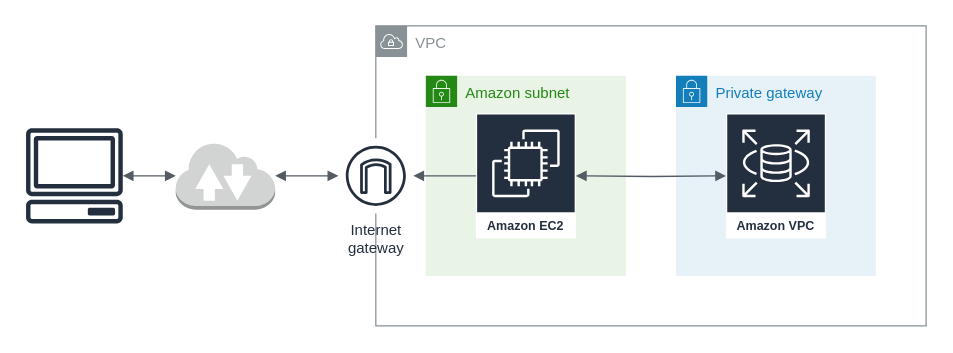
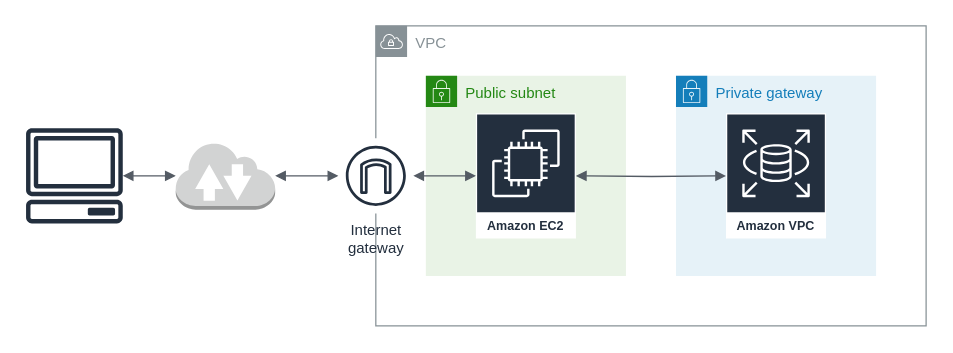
- <mxCell id="4" value="Amazon subnet" style="points=[[0,0],[0.25,0],[0.5,0],[0.75,0],[1,0],[1,0.25],[1,0.5],[1,0.75],[1,1],[0.75,1],[0.5,1],[0.25,1],[0,1],[0,0.75],[0,0.5],[0,0.25]];outlineConnect=0;gradientColor=none;html=1;whiteSpace=wrap;fontSize=12;fontStyle=0;shape=mxgraph.aws4.group;grIcon=mxgraph.aws4.group_security_group;grStroke=0;strokeColor=#248814;fillColor=#E9F3E6;verticalAlign=top;align=left;spacingLeft=30;fontColor=#248814;dashed=0;" vertex="1" parent="1"><mxGeometry x="340" y="60" width="160" height="160" as="geometry" /></mxCell>
+ <mxCell id="4" value="Public subnet" style="points=[[0,0],[0.25,0],[0.5,0],[0.75,0],[1,0],[1,0.25],[1,0.5],[1,0.75],[1,1],[0.75,1],[0.5,1],[0.25,1],[0,1],[0,0.75],[0,0.5],[0,0.25]];outlineConnect=0;gradientColor=none;html=1;whiteSpace=wrap;fontSize=12;fontStyle=0;shape=mxgraph.aws4.group;grIcon=mxgraph.aws4.group_security_group;grStroke=0;strokeColor=#248814;fillColor=#E9F3E6;verticalAlign=top;align=left;spacingLeft=30;fontColor=#248814;dashed=0;" vertex="1" parent="1"><mxGeometry x="340" y="60" width="160" height="160" as="geometry" /></mxCell>
- <mxCell id="12" value="" style="edgeStyle=orthogonalEdgeStyle;html=1;endArrow=none;elbow=vertical;startArrow=block;startFill=1;endFill=1;strokeColor=#545B64;rounded=0;" edge="1" parent="1" source="9" target="5"><mxGeometry width="100" relative="1" as="geometry"><mxPoint x="310" y="130" as="sourcePoint" /><mxPoint x="410" y="130" as="targetPoint" /></mxGeometry></mxCell>
+ <mxCell id="12" value="" style="edgeStyle=orthogonalEdgeStyle;html=1;endArrow=block;elbow=vertical;startArrow=block;startFill=1;endFill=1;strokeColor=#545B64;rounded=0;" edge="1" parent="1" source="9" target="5"><mxGeometry width="100" relative="1" as="geometry"><mxPoint x="310" y="130" as="sourcePoint" /><mxPoint x="410" y="130" as="targetPoint" /></mxGeometry></mxCell>
